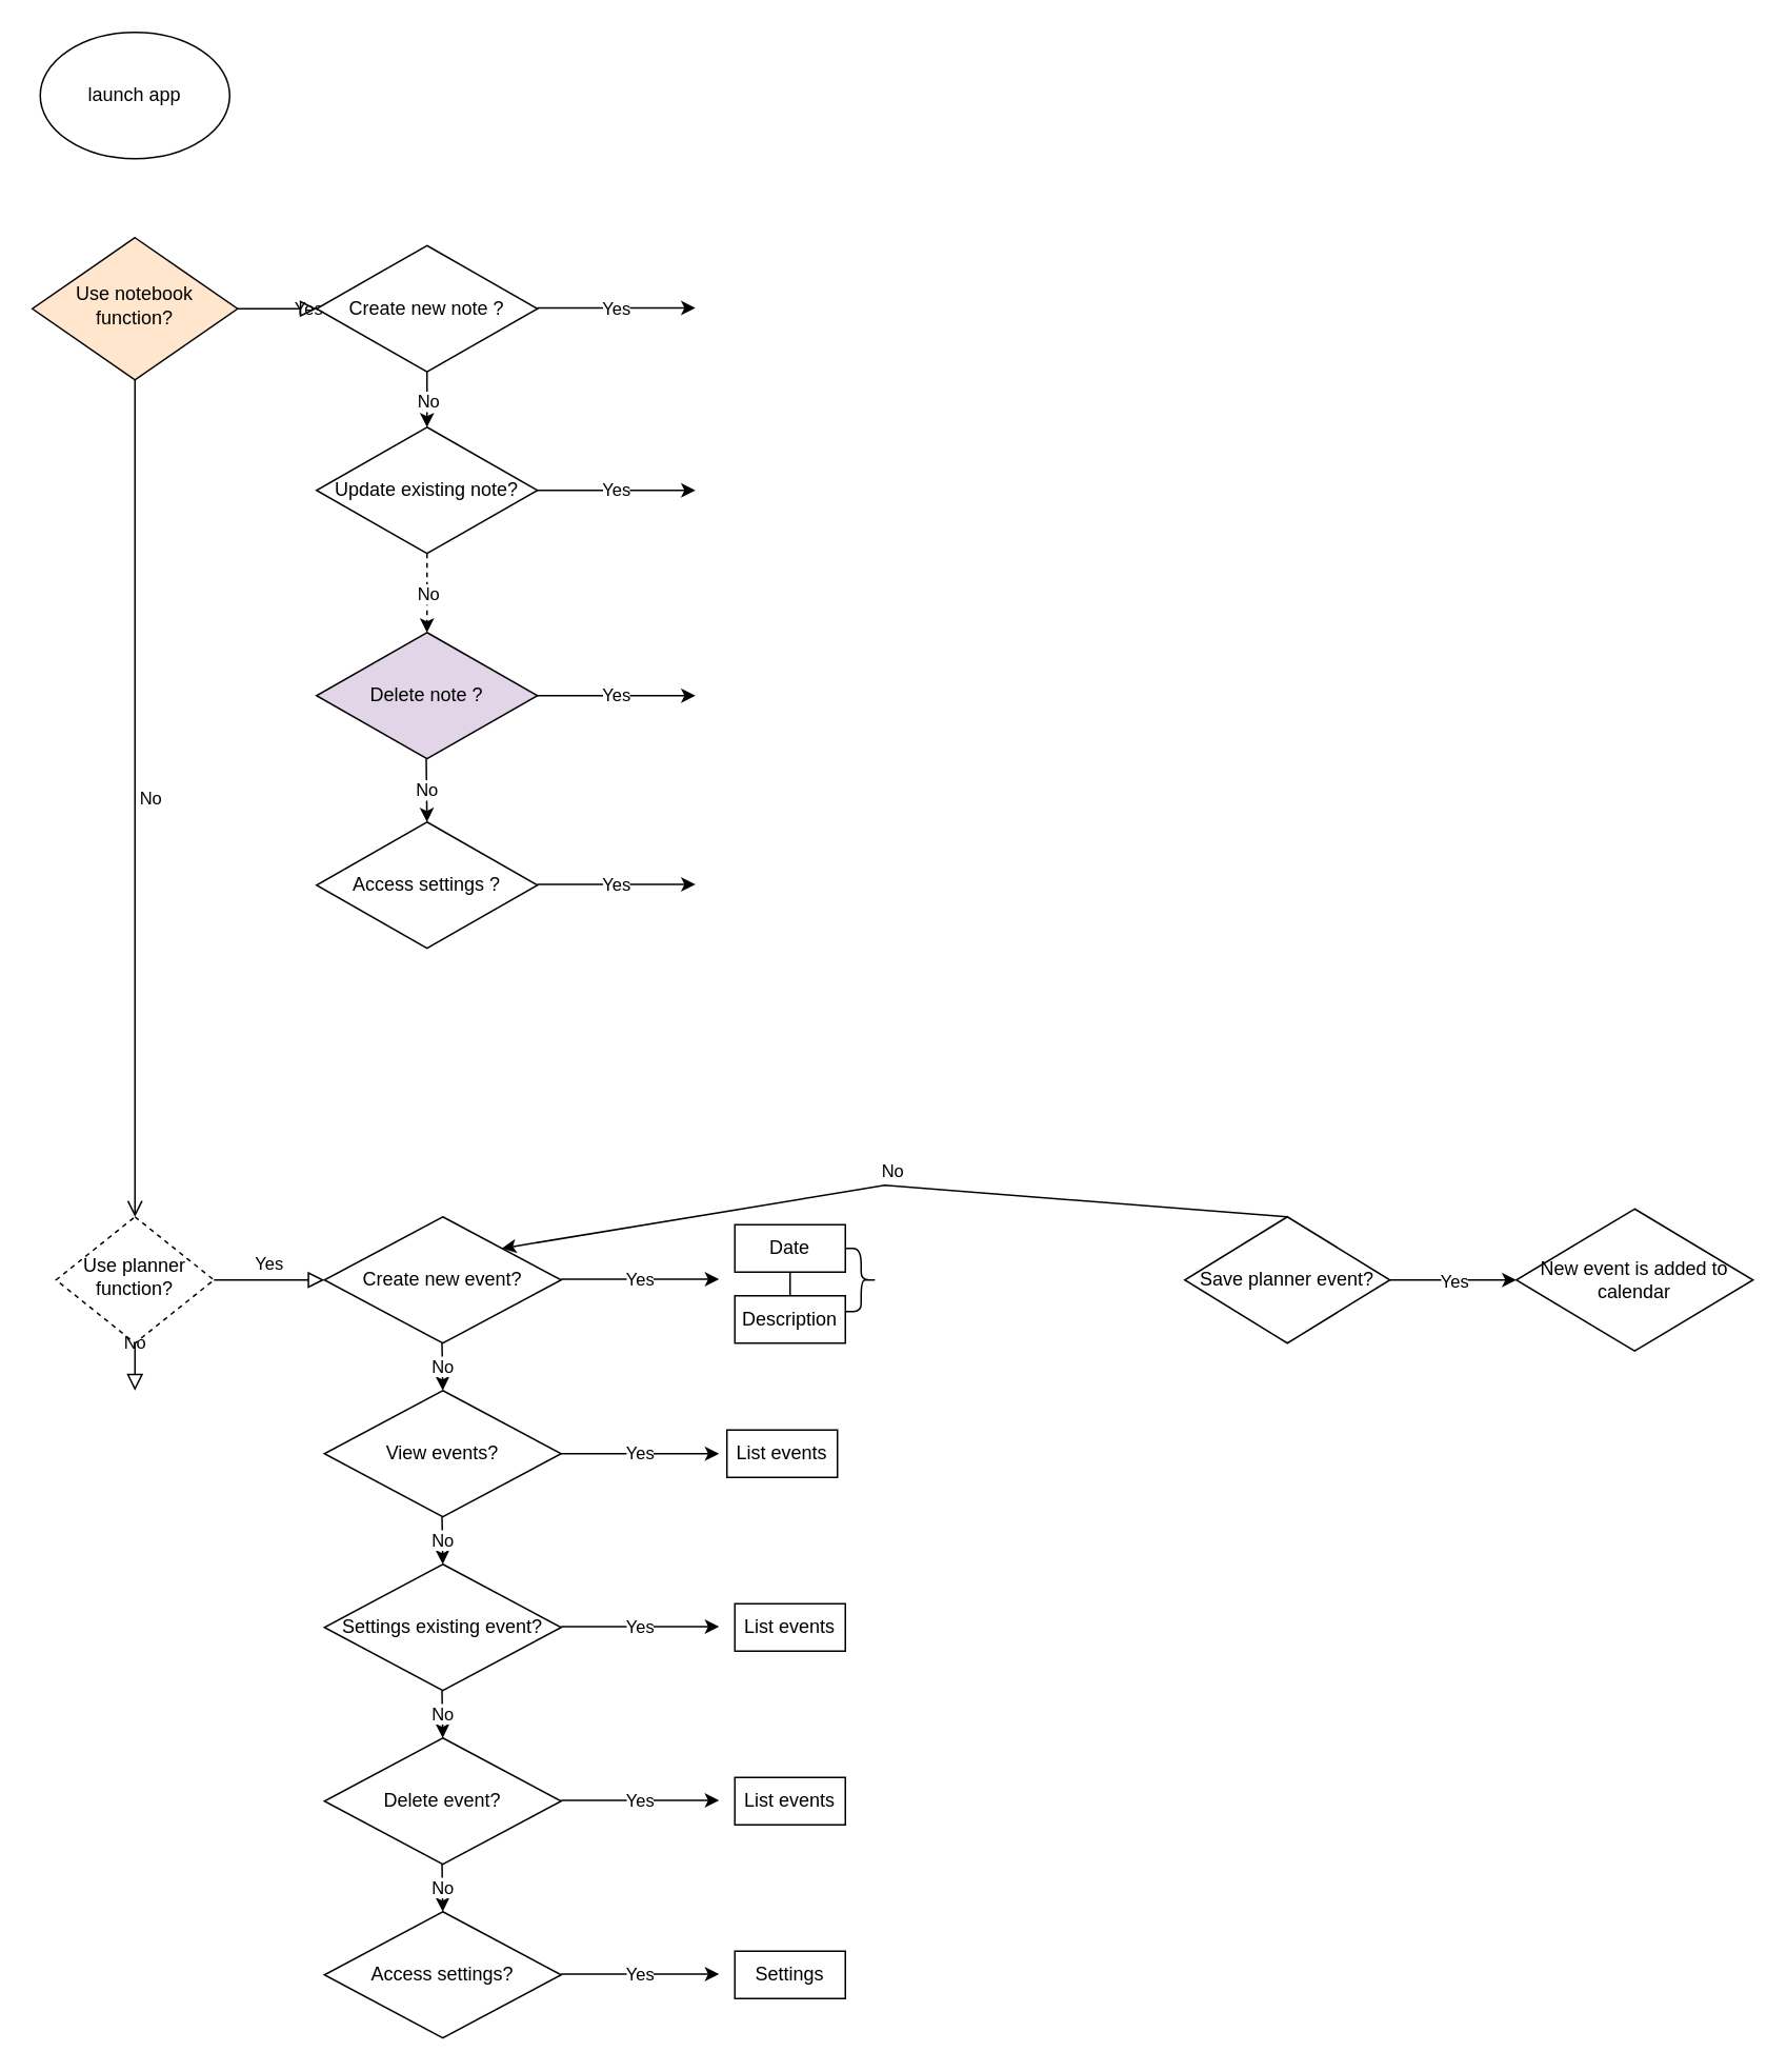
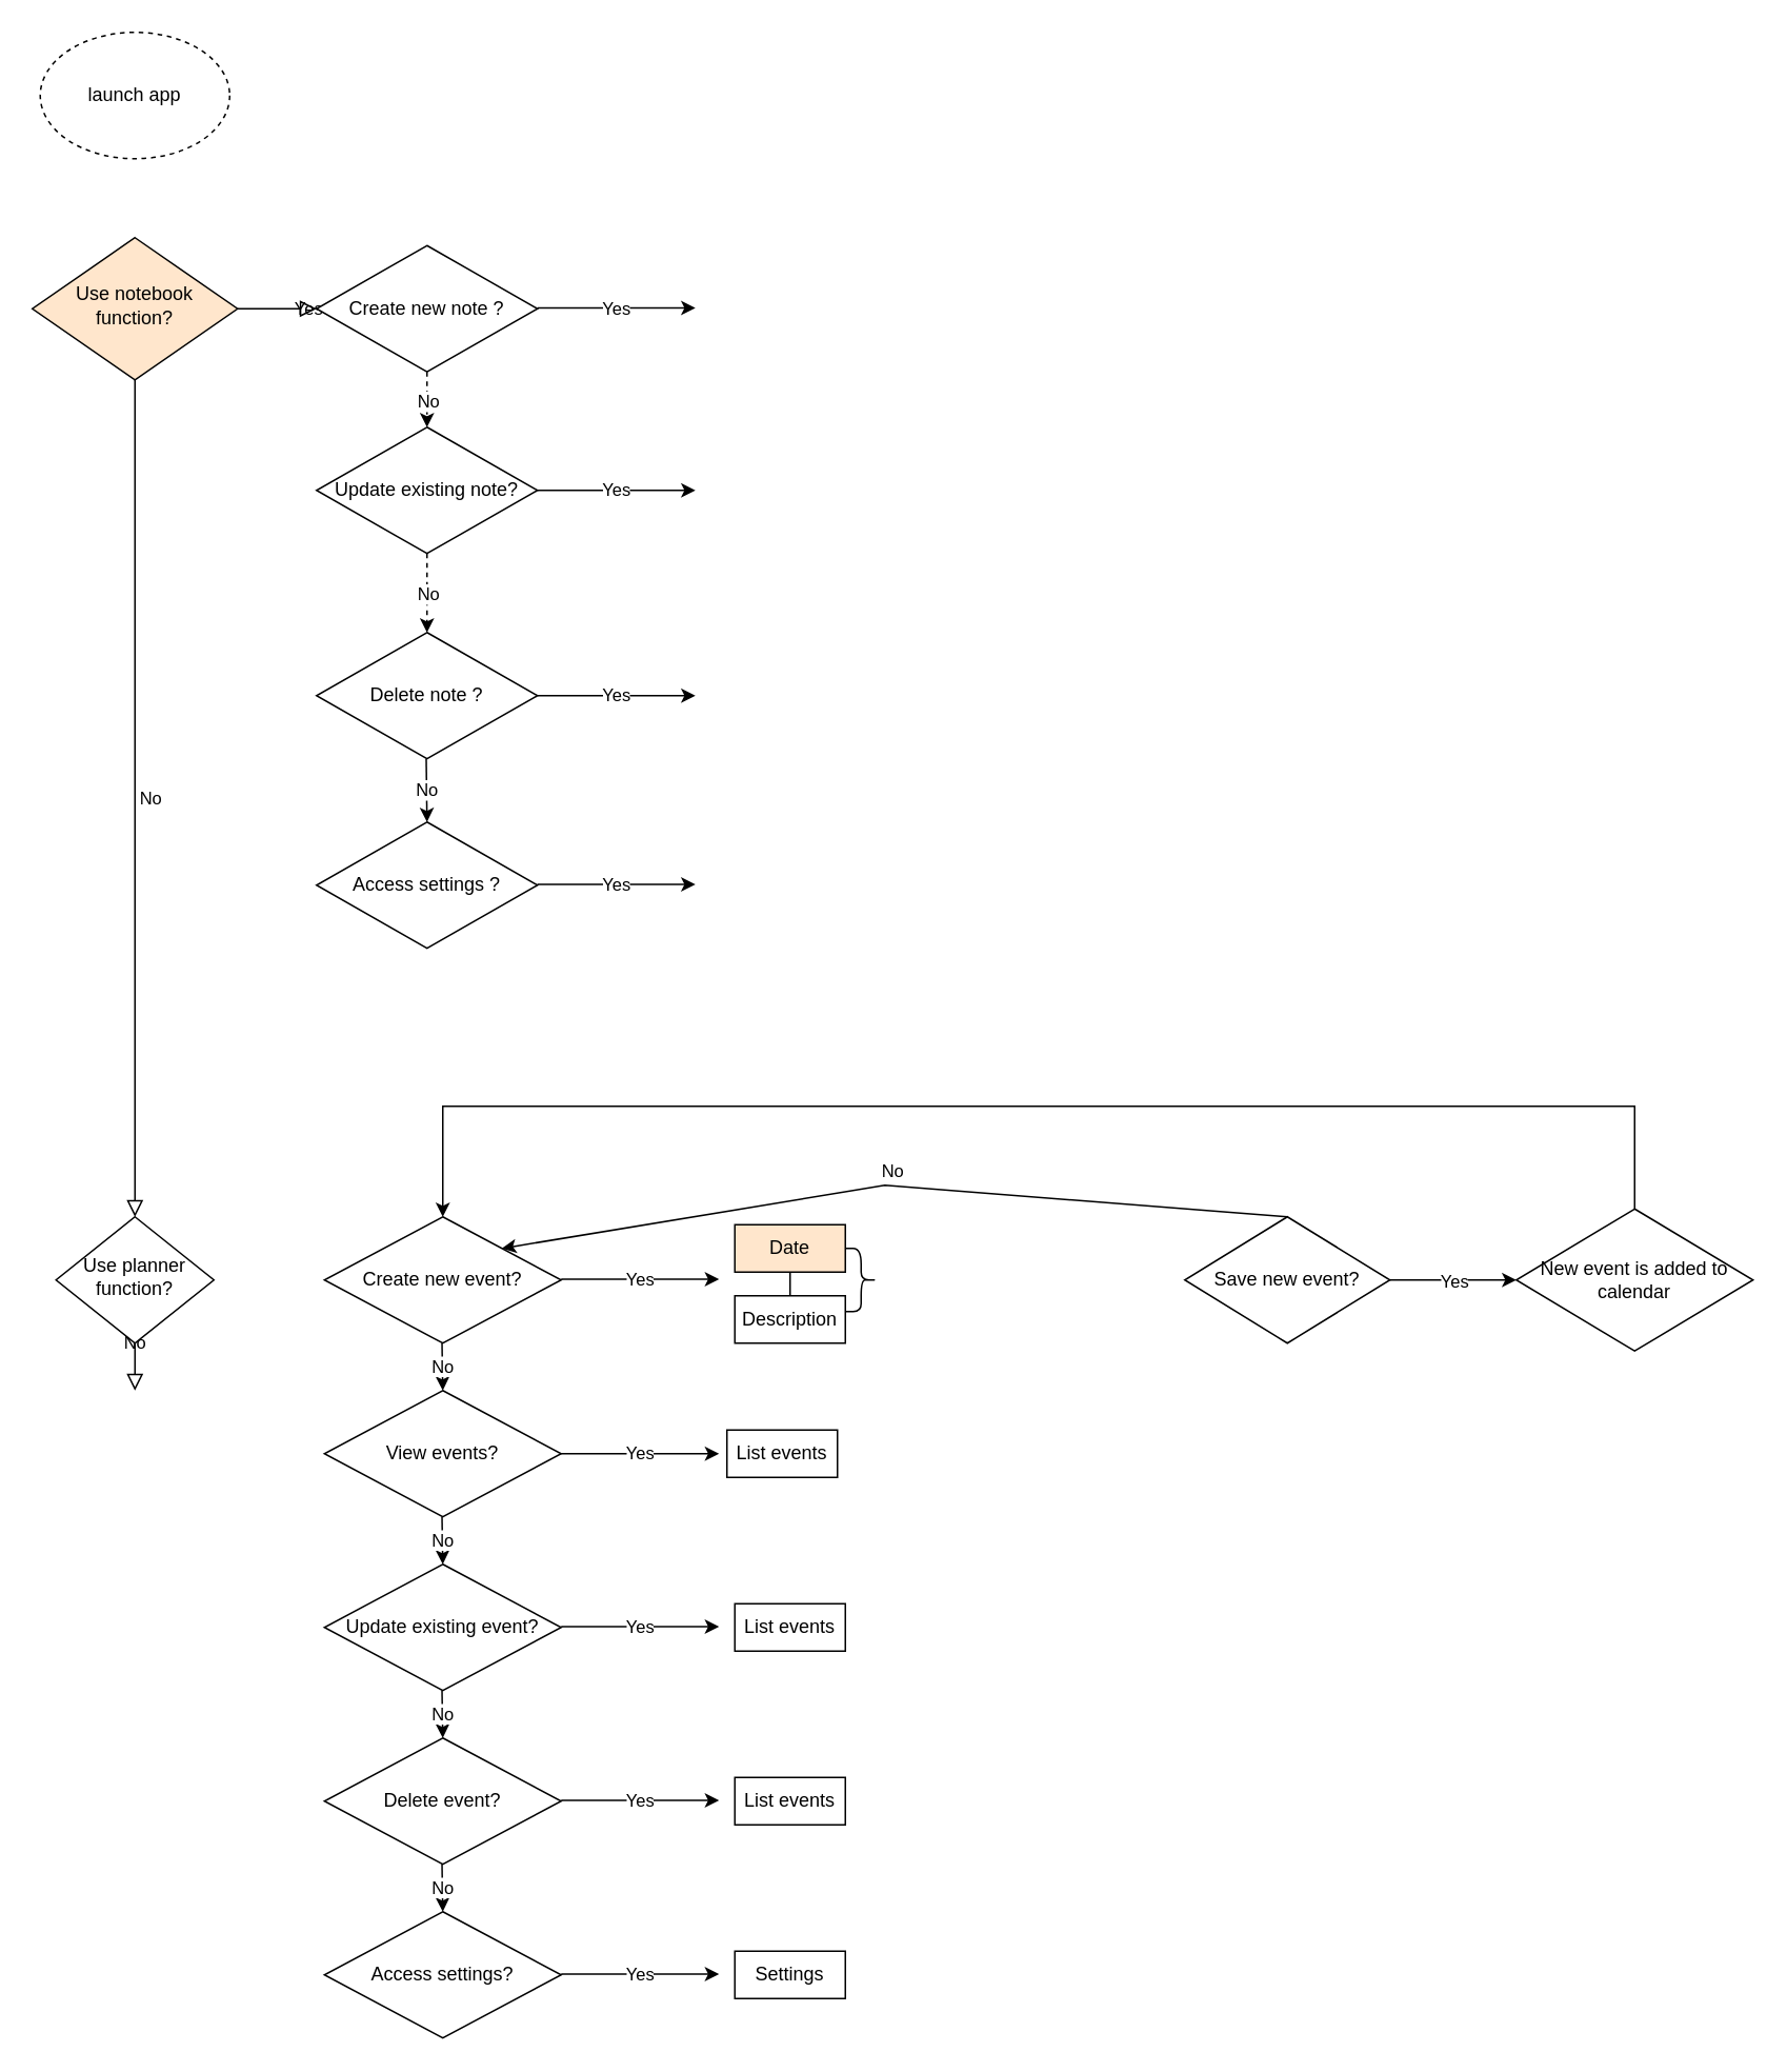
- <mxCell id="8" value="launch app" style="ellipse;whiteSpace=wrap;html=1;" vertex="1" parent="1"><mxGeometry x="25" y="20" width="120" height="80" as="geometry" /></mxCell>
+ <mxCell id="8" value="launch app" style="ellipse;whiteSpace=wrap;html=1;dashed=1;" vertex="1" parent="1"><mxGeometry x="25" y="20" width="120" height="80" as="geometry" /></mxCell>
- <mxCell id="17" value="" style="endArrow=classic;html=1;rounded=0;exitX=0.5;exitY=1;exitDx=0;exitDy=0;entryX=0.5;entryY=0;entryDx=0;entryDy=0;" edge="1" parent="1" source="9" target="10"><mxGeometry relative="1" as="geometry"><mxPoint x="460" y="270" as="sourcePoint" /><mxPoint x="460" y="360" as="targetPoint" /></mxGeometry></mxCell>
+ <mxCell id="17" value="" style="endArrow=classic;html=1;rounded=0;exitX=0.5;exitY=1;exitDx=0;exitDy=0;entryX=0.5;entryY=0;entryDx=0;entryDy=0;dashed=1;" edge="1" parent="1" source="9" target="10"><mxGeometry relative="1" as="geometry"><mxPoint x="460" y="270" as="sourcePoint" /><mxPoint x="460" y="360" as="targetPoint" /></mxGeometry></mxCell>
- <mxCell id="11" value="Delete note ?" style="rhombus;whiteSpace=wrap;html=1;fillColor=#e1d5e7;" vertex="1" parent="1"><mxGeometry x="200" y="400" width="140" height="80" as="geometry" /></mxCell>
+ <mxCell id="11" value="Delete note ?" style="rhombus;whiteSpace=wrap;html=1;" vertex="1" parent="1"><mxGeometry x="200" y="400" width="140" height="80" as="geometry" /></mxCell>
+ <mxCell id="55" value="" style="edgeStyle=elbowEdgeStyle;elbow=horizontal;endArrow=classic;html=1;rounded=0;entryX=0.5;entryY=0;entryDx=0;entryDy=0;exitX=0.5;exitY=0;exitDx=0;exitDy=0;" edge="1" parent="1" source="54" target="23"><mxGeometry width="50" height="50" relative="1" as="geometry"><mxPoint x="1040" y="710" as="sourcePoint" /><mxPoint x="660" y="590" as="targetPoint" /><Array as="points"><mxPoint x="670" y="700" /><mxPoint x="658" y="740" /></Array></mxGeometry></mxCell>
- <mxCell id="3" value="No" style="edgeStyle=orthogonalEdgeStyle;rounded=0;html=1;jettySize=auto;orthogonalLoop=1;fontSize=11;endArrow=open;endFill=0;endSize=8;strokeWidth=1;shadow=0;labelBackgroundColor=none;exitX=0.5;exitY=1;exitDx=0;exitDy=0;entryX=0.5;entryY=0;entryDx=0;entryDy=0;" parent="1" source="4" target="7" edge="1"><mxGeometry y="10" relative="1" as="geometry"><mxPoint as="offset" /><mxPoint x="190" y="100" as="sourcePoint" /><Array as="points" /></mxGeometry></mxCell>
+ <mxCell id="3" value="No" style="edgeStyle=orthogonalEdgeStyle;rounded=0;html=1;jettySize=auto;orthogonalLoop=1;fontSize=11;endArrow=block;endFill=0;endSize=8;strokeWidth=1;shadow=0;labelBackgroundColor=none;exitX=0.5;exitY=1;exitDx=0;exitDy=0;entryX=0.5;entryY=0;entryDx=0;entryDy=0;" parent="1" source="4" target="7" edge="1"><mxGeometry y="10" relative="1" as="geometry"><mxPoint as="offset" /><mxPoint x="190" y="100" as="sourcePoint" /><Array as="points" /></mxGeometry></mxCell>
- <mxCell id="41" value="Date" style="rounded=0;whiteSpace=wrap;html=1;" vertex="1" parent="1"><mxGeometry x="465" y="775" width="70" height="30" as="geometry" /></mxCell>
+ <mxCell id="41" value="Date" style="rounded=0;whiteSpace=wrap;html=1;fillColor=#ffe6cc;" vertex="1" parent="1"><mxGeometry x="465" y="775" width="70" height="30" as="geometry" /></mxCell>
- <mxCell id="7" value="Use planner function?" style="rhombus;whiteSpace=wrap;html=1;shadow=0;fontFamily=Helvetica;fontSize=12;align=center;strokeWidth=1;spacing=6;spacingTop=-4;dashed=1;" parent="1" vertex="1"><mxGeometry x="35" y="770" width="100" height="80" as="geometry" /></mxCell>
+ <mxCell id="7" value="Use planner function?" style="rhombus;whiteSpace=wrap;html=1;shadow=0;fontFamily=Helvetica;fontSize=12;align=center;strokeWidth=1;spacing=6;spacingTop=-4;" parent="1" vertex="1"><mxGeometry x="35" y="770" width="100" height="80" as="geometry" /></mxCell>
- <mxCell id="6" value="Yes" style="edgeStyle=orthogonalEdgeStyle;rounded=0;html=1;jettySize=auto;orthogonalLoop=1;fontSize=11;endArrow=block;endFill=0;endSize=8;strokeWidth=1;shadow=0;labelBackgroundColor=none;entryX=0;entryY=0.5;entryDx=0;entryDy=0;" parent="1" source="7" target="23" edge="1"><mxGeometry y="10" relative="1" as="geometry"><mxPoint as="offset" /><mxPoint x="200" y="810" as="targetPoint" /></mxGeometry></mxCell>
- <mxCell id="49" value="Save planner event?" style="rhombus;whiteSpace=wrap;html=1;" vertex="1" parent="1"><mxGeometry x="750" y="770" width="130" height="80" as="geometry" /></mxCell>
+ <mxCell id="49" value="Save new event?" style="rhombus;whiteSpace=wrap;html=1;" vertex="1" parent="1"><mxGeometry x="750" y="770" width="130" height="80" as="geometry" /></mxCell>
- <mxCell id="25" value="Settings existing event?" style="rhombus;whiteSpace=wrap;html=1;" vertex="1" parent="1"><mxGeometry x="205" y="990" width="150" height="80" as="geometry" /></mxCell>
+ <mxCell id="25" value="Update existing event?" style="rhombus;whiteSpace=wrap;html=1;" vertex="1" parent="1"><mxGeometry x="205" y="990" width="150" height="80" as="geometry" /></mxCell>
